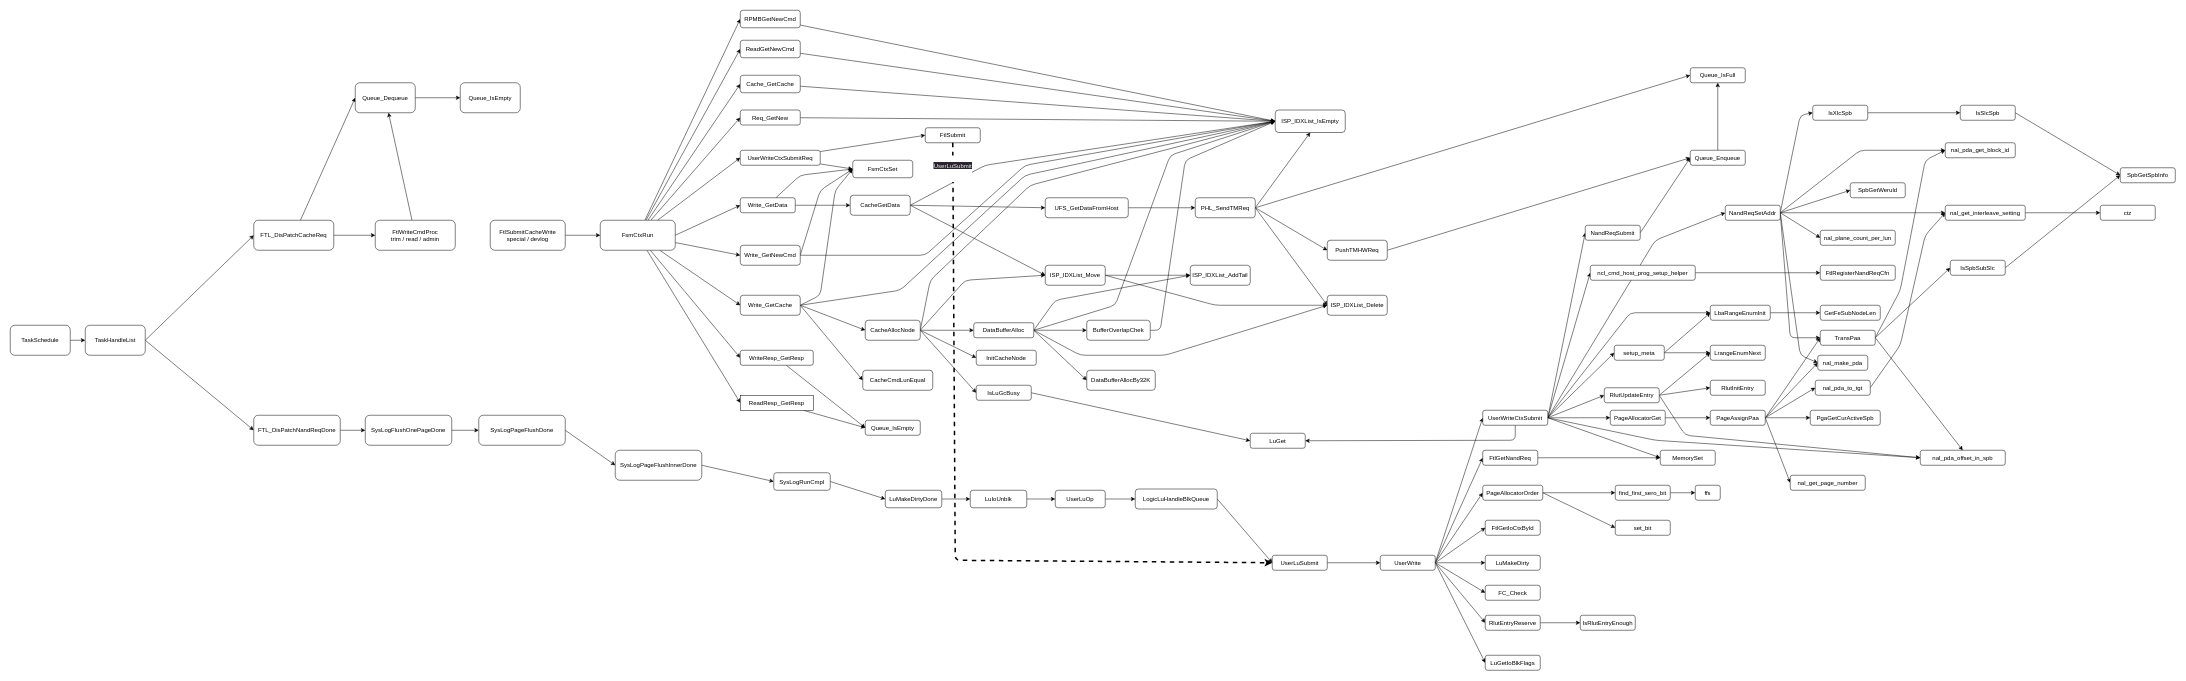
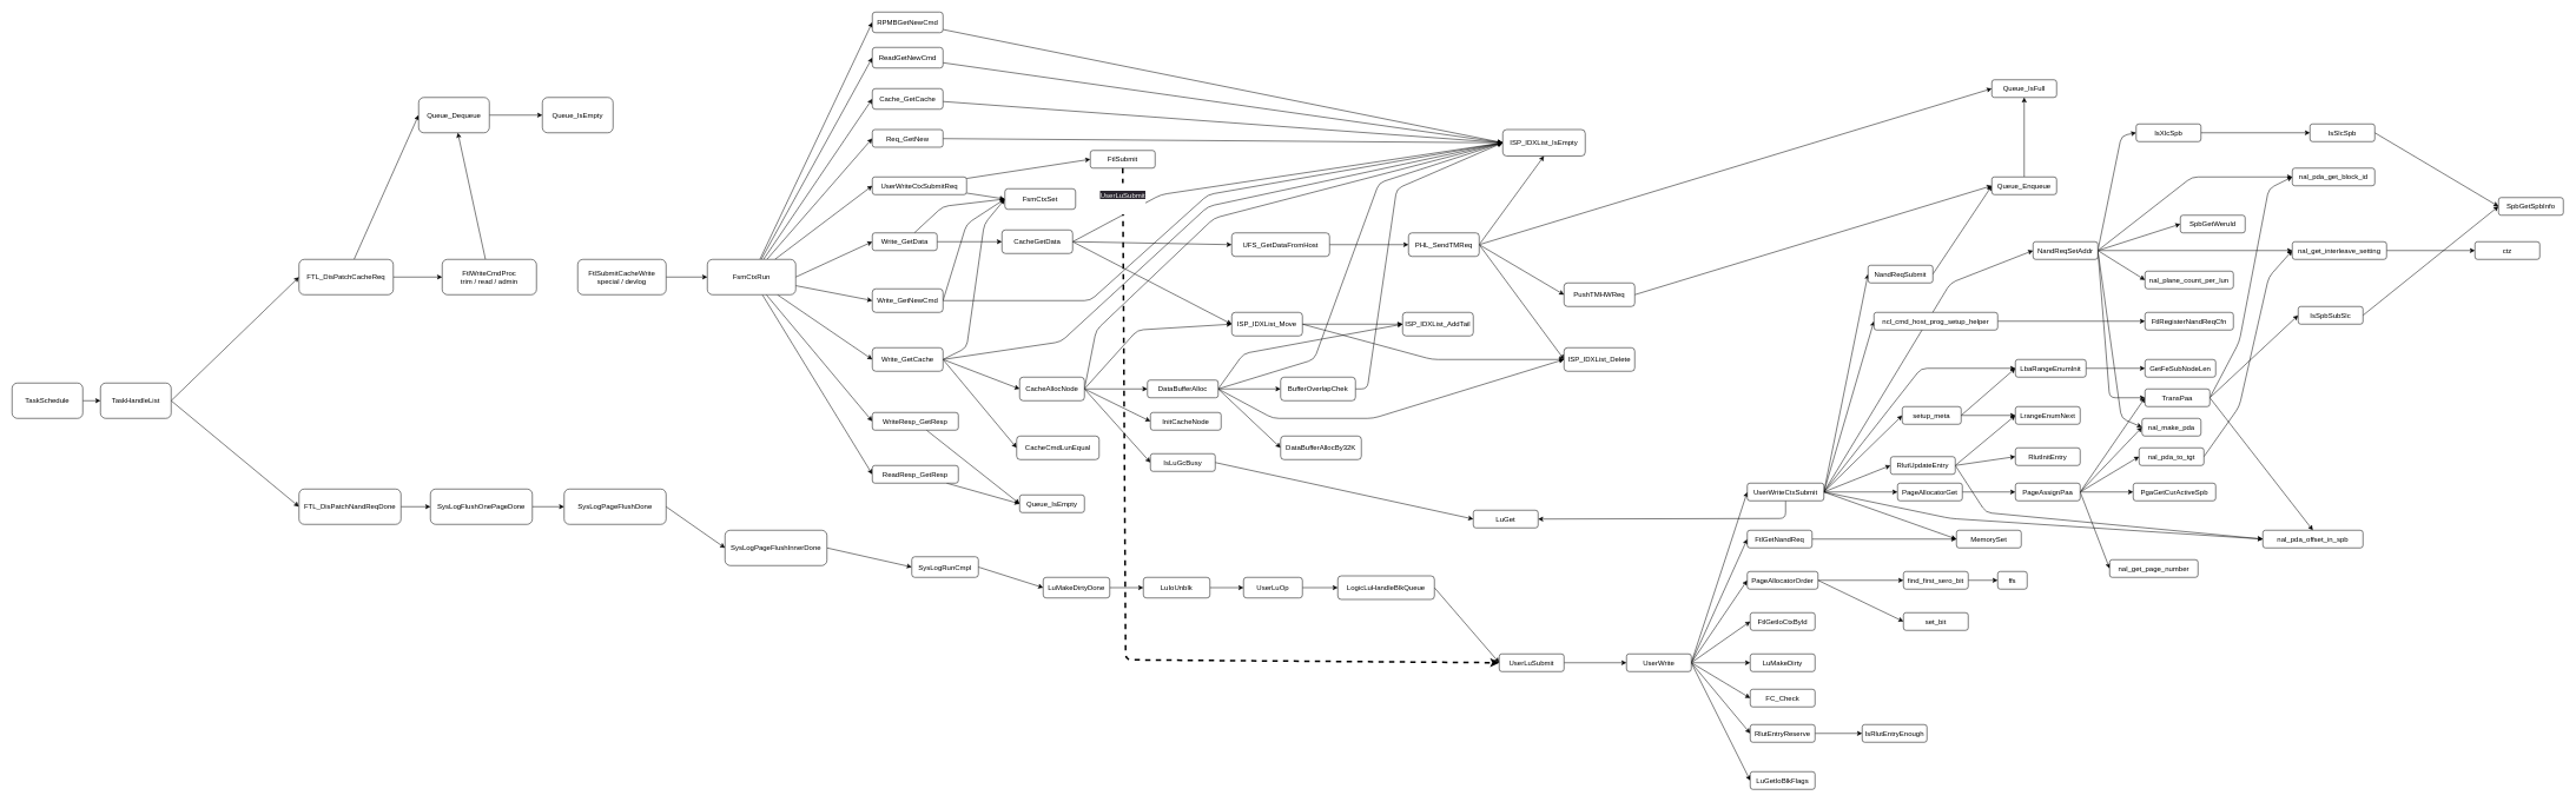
- <mxCell id="83" value="ReadResp_GetResp" style="whiteSpace=wrap;html=1;rounded=0;" vertex="1" parent="1"><mxGeometry x="1480" y="790" width="146" height="30" as="geometry" /></mxCell>
+ <mxCell id="83" value="ReadResp_GetResp" style="rounded=1;whiteSpace=wrap;html=1;" vertex="1" parent="1"><mxGeometry x="1480" y="790" width="146" height="30" as="geometry" /></mxCell>
